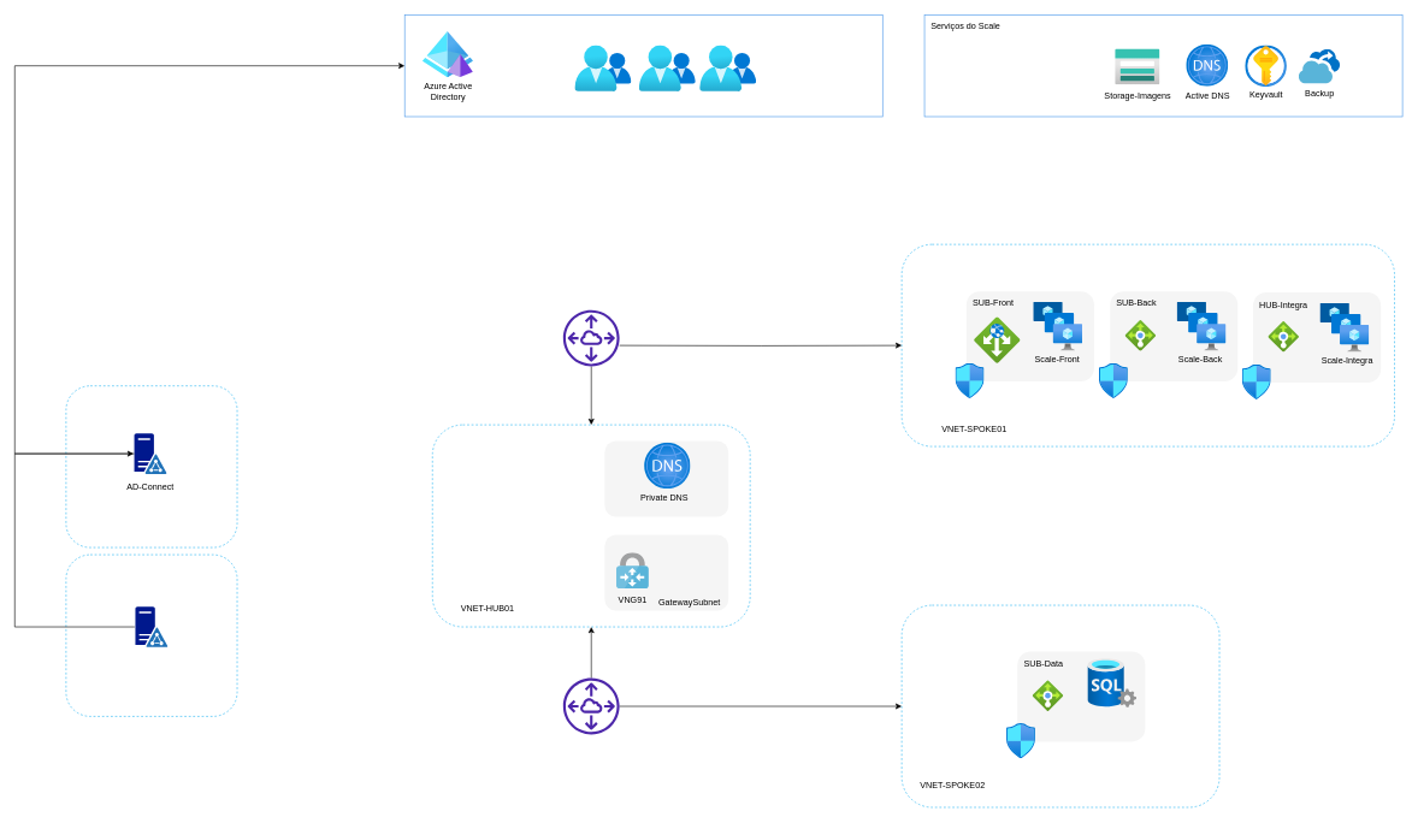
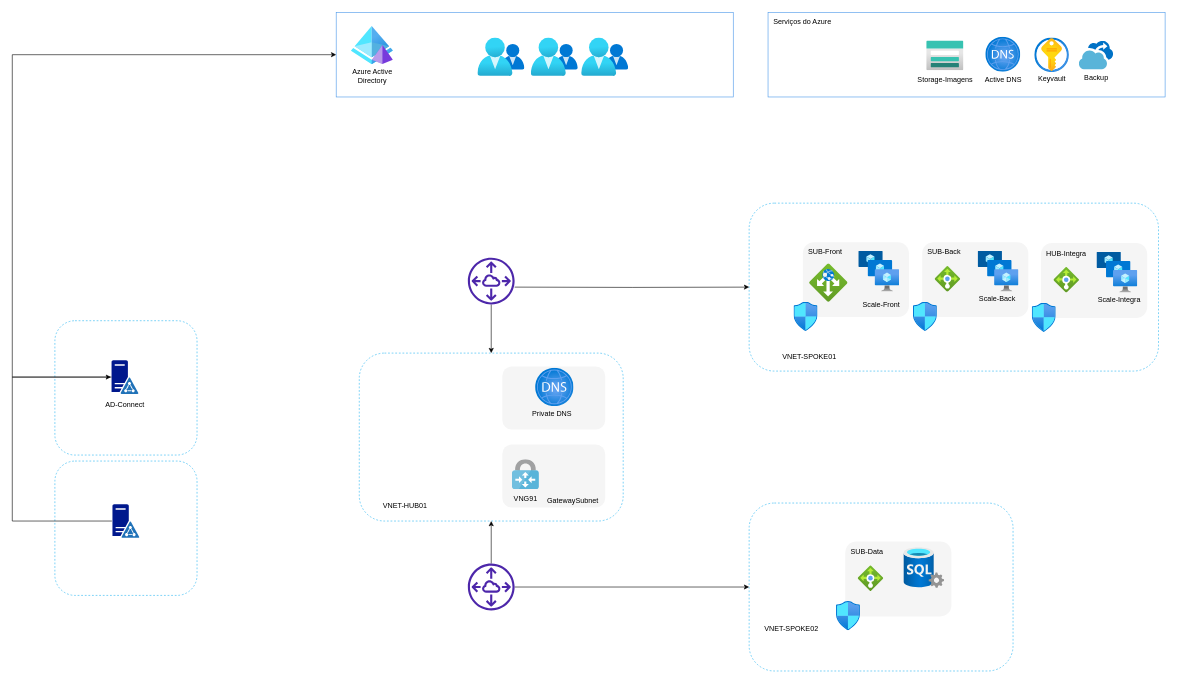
- <mxCell id="44" value="Serviços do Scale" style="text;html=1;strokeColor=none;fillColor=none;align=left;verticalAlign=middle;whiteSpace=wrap;rounded=0;" parent="1" vertex="1"><mxGeometry x="1287" y="20" width="121" height="30" as="geometry" /></mxCell>
+ <mxCell id="44" value="Serviços do Azure" style="text;html=1;strokeColor=none;fillColor=none;align=left;verticalAlign=middle;whiteSpace=wrap;rounded=0;" parent="1" vertex="1"><mxGeometry x="1287" y="20" width="121" height="30" as="geometry" /></mxCell>
- <mxCell id="9" value="Scale-Front" style="text;html=1;strokeColor=none;fillColor=none;align=left;verticalAlign=middle;whiteSpace=wrap;rounded=0;" parent="4" vertex="1"><mxGeometry x="93" y="83" width="71" height="22" as="geometry" /></mxCell>
+ <mxCell id="9" value="Scale-Front" style="text;html=1;strokeColor=none;fillColor=none;align=left;verticalAlign=middle;whiteSpace=wrap;rounded=0;" parent="4" vertex="1"><mxGeometry x="98" y="93" width="71" height="22" as="geometry" /></mxCell>
- <mxCell id="34" value="VNET-SPOKE02" style="text;html=1;strokeColor=none;fillColor=none;align=left;verticalAlign=middle;whiteSpace=wrap;rounded=0;" parent="1" vertex="1"><mxGeometry x="1272" y="1073" width="96.5" height="30" as="geometry" /></mxCell>
+ <mxCell id="34" value="VNET-SPOKE02" style="text;html=1;strokeColor=none;fillColor=none;align=left;verticalAlign=middle;whiteSpace=wrap;rounded=0;" parent="1" vertex="1"><mxGeometry x="1272" y="1033" width="96.5" height="30" as="geometry" /></mxCell>
